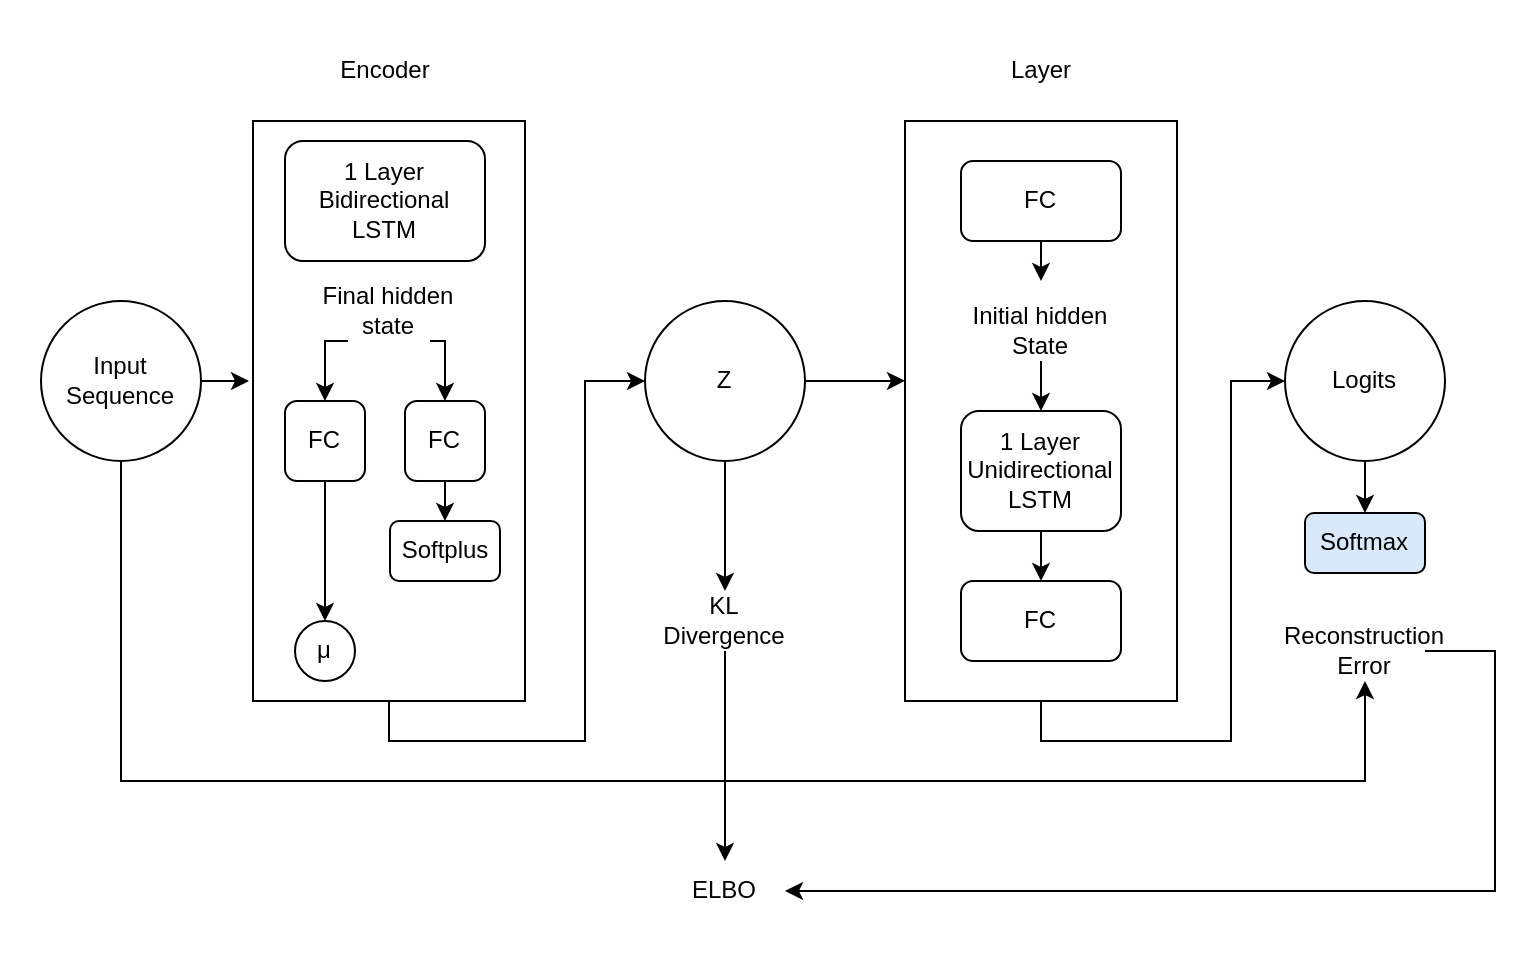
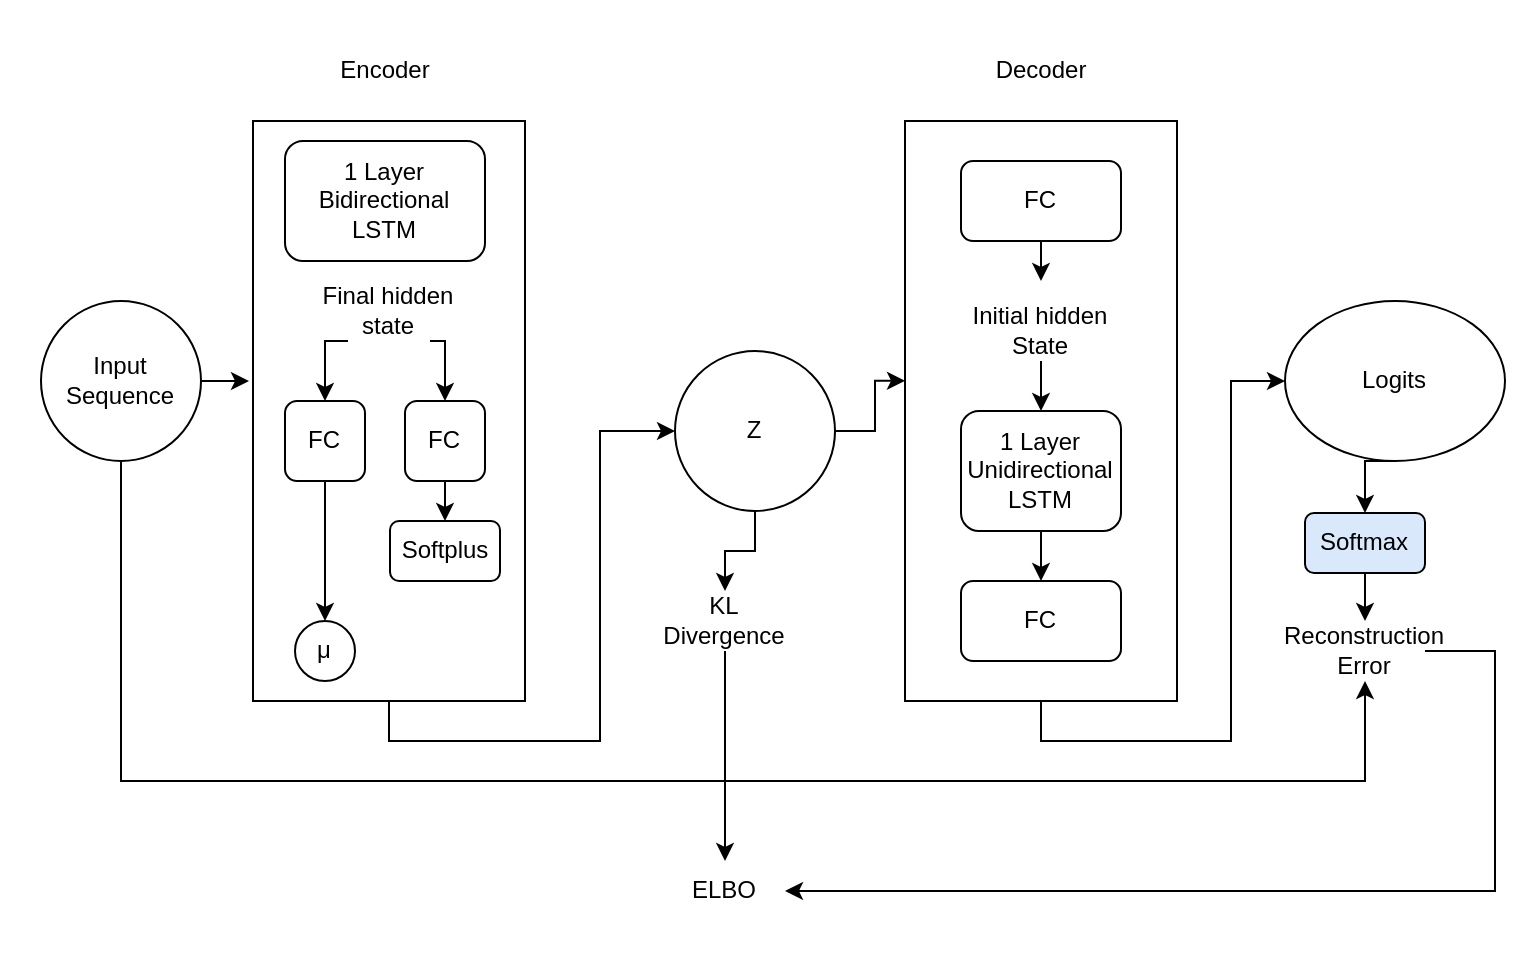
- <mxCell id="23" value="Layer" style="text;html=1;align=center;verticalAlign=middle;resizable=0;points=[];autosize=1;strokeColor=none;fillColor=none;" parent="1" vertex="1"><mxGeometry x="485" y="20" width="70" height="30" as="geometry" /></mxCell>
+ <mxCell id="23" value="Decoder" style="text;html=1;align=center;verticalAlign=middle;resizable=0;points=[];autosize=1;strokeColor=none;fillColor=none;" parent="1" vertex="1"><mxGeometry x="485" y="20" width="70" height="30" as="geometry" /></mxCell>
- <mxCell id="14" value="Z" style="ellipse;whiteSpace=wrap;html=1;aspect=fixed;" parent="1" vertex="1"><mxGeometry x="322" y="150" width="80" height="80" as="geometry" /></mxCell>
+ <mxCell id="14" value="Z" style="ellipse;whiteSpace=wrap;html=1;aspect=fixed;" parent="1" vertex="1"><mxGeometry x="337" y="175" width="80" height="80" as="geometry" /></mxCell>
- <mxCell id="29" value="Logits" style="ellipse;whiteSpace=wrap;html=1;" parent="1" vertex="1"><mxGeometry x="642" y="150" width="80" height="80" as="geometry" /></mxCell>
+ <mxCell id="29" value="Logits" style="ellipse;whiteSpace=wrap;html=1;" parent="1" vertex="1"><mxGeometry x="642" y="150" width="110" height="80" as="geometry" /></mxCell>
+ <mxCell id="38" style="edgeStyle=orthogonalEdgeStyle;rounded=0;orthogonalLoop=1;jettySize=auto;html=1;exitX=0.5;exitY=1;exitDx=0;exitDy=0;entryX=0.5;entryY=0;entryDx=0;entryDy=0;" parent="1" source="39" target="36" edge="1"><mxGeometry relative="1" as="geometry" /></mxCell>
